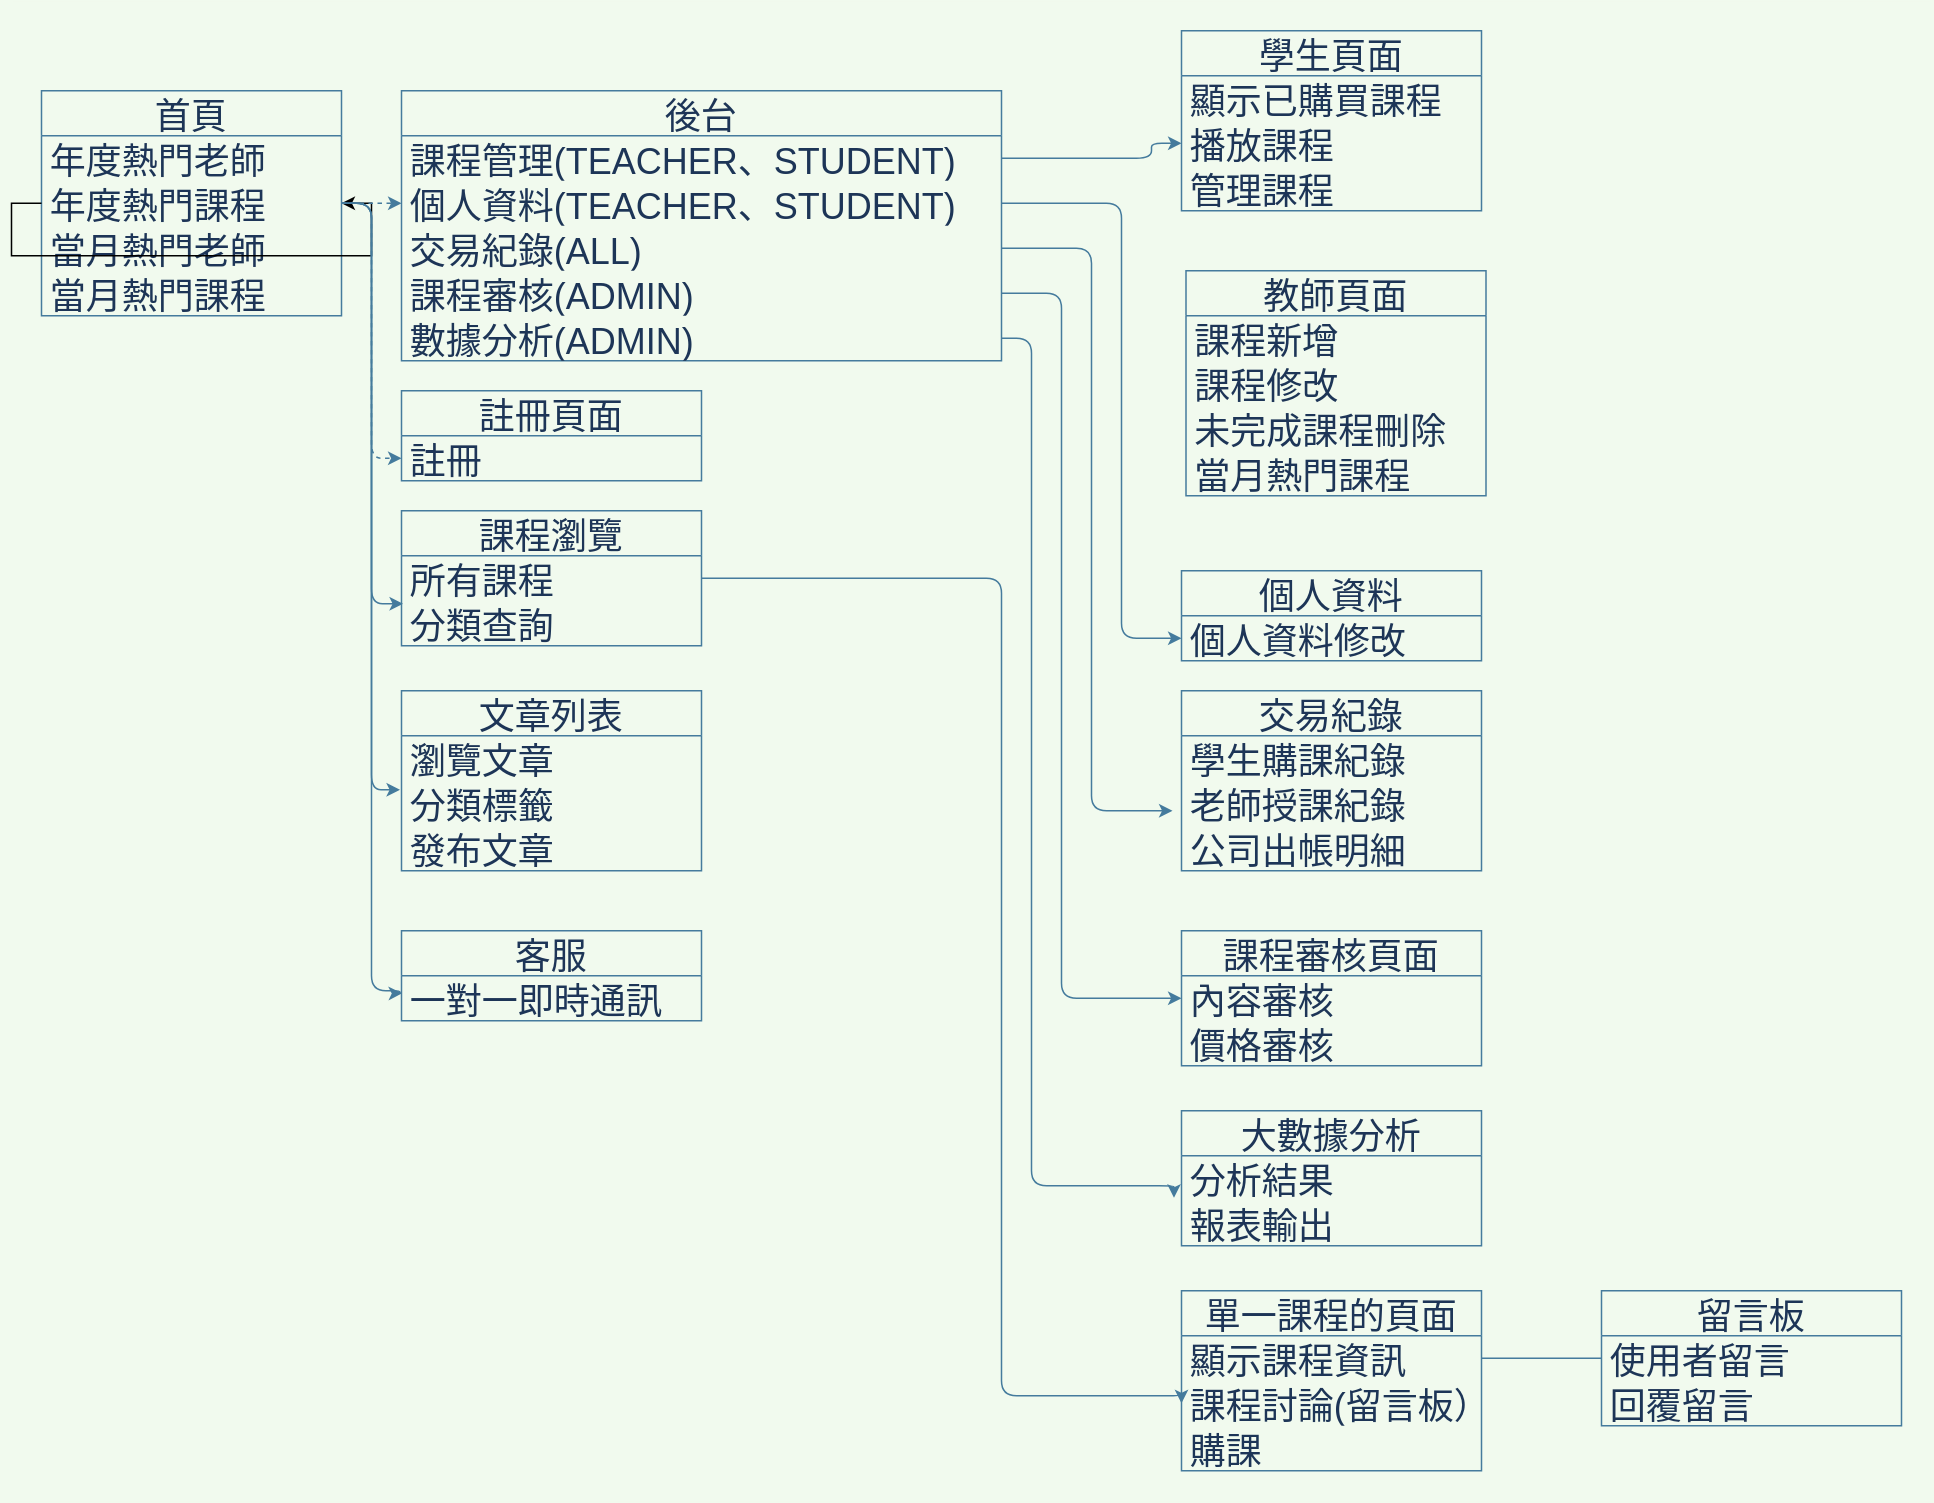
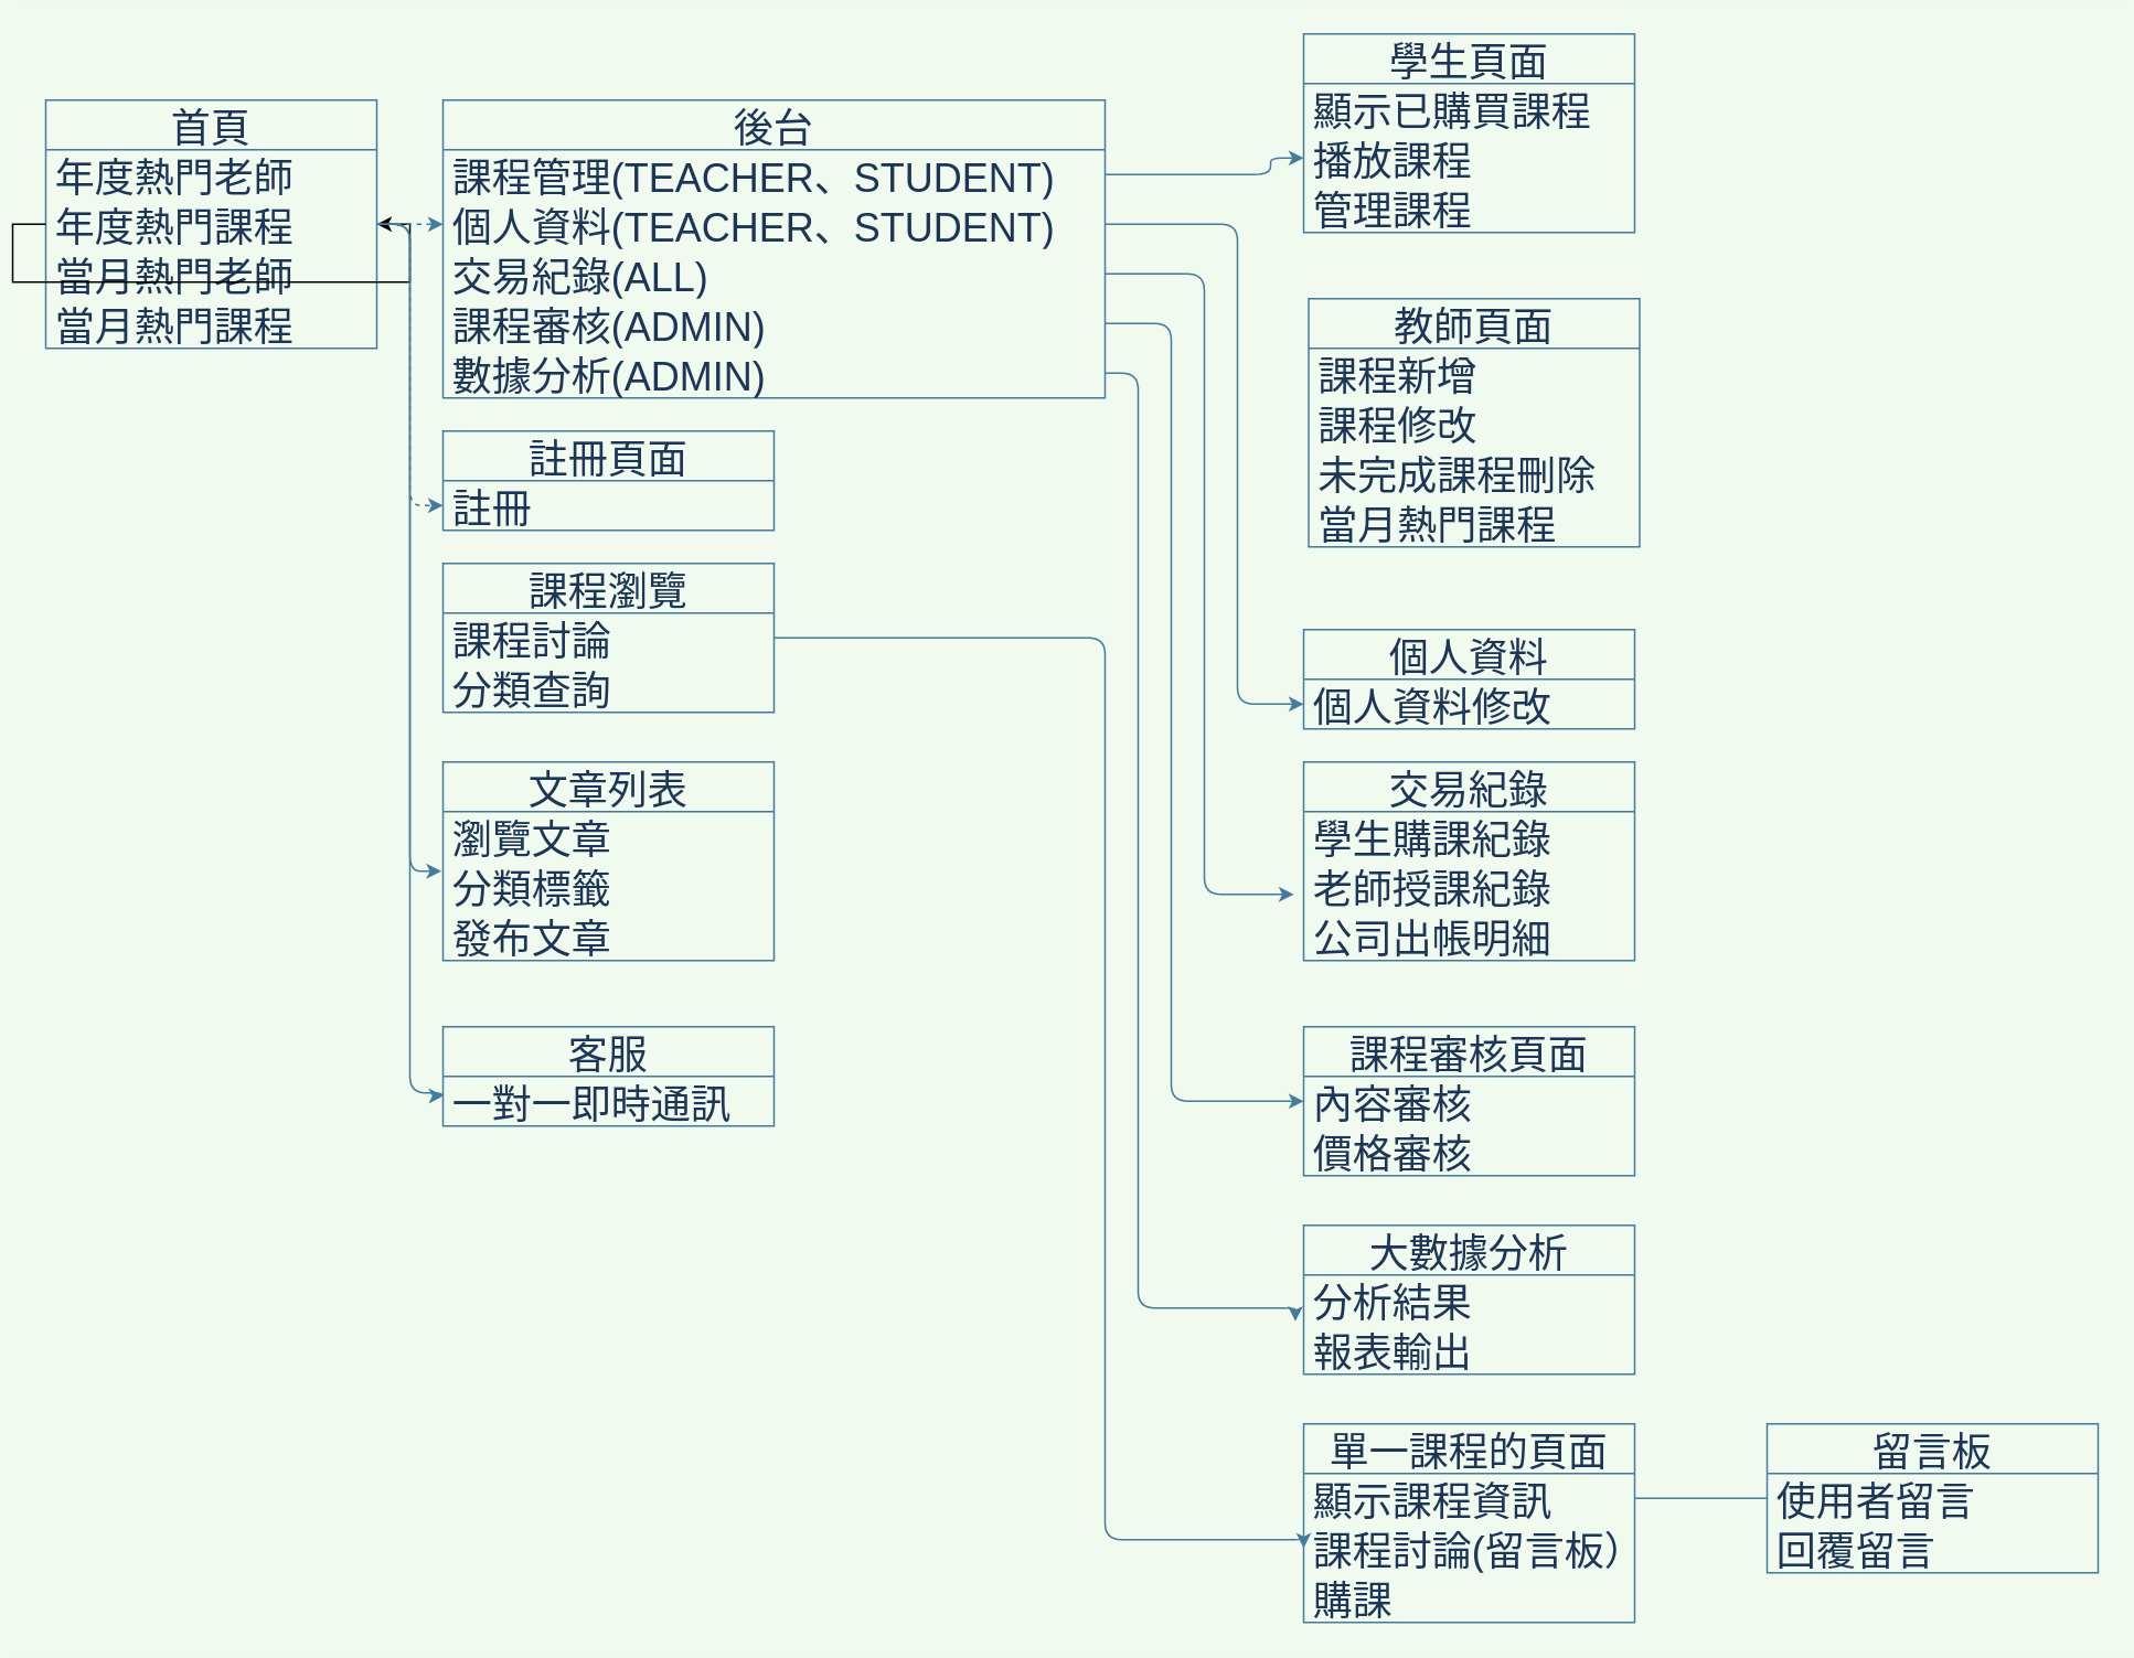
- <mxCell id="25" value="所有課程" style="text;strokeColor=none;fillColor=none;align=left;verticalAlign=middle;spacingLeft=4;spacingRight=4;overflow=hidden;points=[[0,0.5],[1,0.5]];portConstraint=eastwest;rotatable=0;fontSize=24;fontColor=#1D3557;" parent="24" vertex="1"><mxGeometry y="30" width="200" height="30" as="geometry" /></mxCell>
+ <mxCell id="25" value="課程討論" style="text;strokeColor=none;fillColor=none;align=left;verticalAlign=middle;spacingLeft=4;spacingRight=4;overflow=hidden;points=[[0,0.5],[1,0.5]];portConstraint=eastwest;rotatable=0;fontSize=24;fontColor=#1D3557;" parent="24" vertex="1"><mxGeometry y="30" width="200" height="30" as="geometry" /></mxCell>
- <mxCell id="57" style="edgeStyle=orthogonalEdgeStyle;curved=0;rounded=1;sketch=0;orthogonalLoop=1;jettySize=auto;html=1;entryX=0.005;entryY=0.067;entryDx=0;entryDy=0;entryPerimeter=0;fontColor=#1D3557;strokeColor=#457B9D;fillColor=#A8DADC;" parent="1" source="4" target="26" edge="1"><mxGeometry relative="1" as="geometry" /></mxCell>
